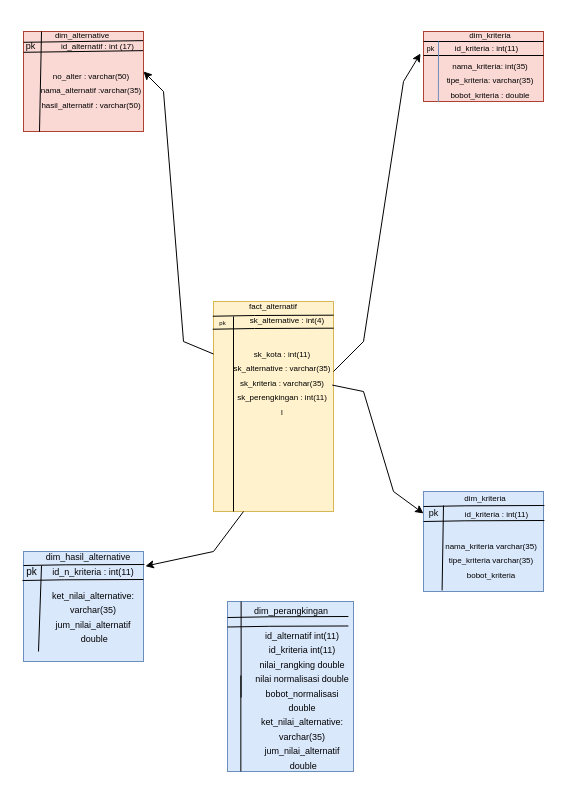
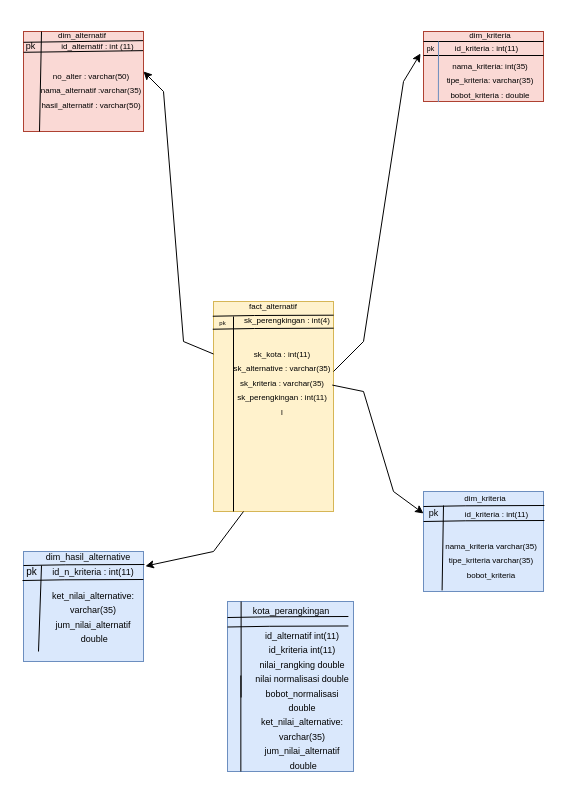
- <mxCell id="10" value="&lt;font style=&quot;font-size: 8px&quot;&gt;dim_alternative&lt;/font&gt;" style="text;whiteSpace=wrap;html=1;align=center;" parent="1" vertex="1"><mxGeometry x="52" y="20" width="60" height="20" as="geometry" /></mxCell>
+ <mxCell id="10" value="&lt;font style=&quot;font-size: 8px&quot;&gt;dim_alternatif&lt;/font&gt;" style="text;whiteSpace=wrap;html=1;align=center;" parent="1" vertex="1"><mxGeometry x="52" y="20" width="60" height="20" as="geometry" /></mxCell>
- <mxCell id="12" value="&lt;font style=&quot;font-size: 8px&quot;&gt;id_alternatif : int (17)&lt;/font&gt;" style="text;whiteSpace=wrap;html=1;align=center;" parent="1" vertex="1"><mxGeometry x="52" y="31" width="91" height="19" as="geometry" /></mxCell>
+ <mxCell id="12" value="&lt;font style=&quot;font-size: 8px&quot;&gt;id_alternatif : int (11)&lt;/font&gt;" style="text;whiteSpace=wrap;html=1;align=center;" parent="1" vertex="1"><mxGeometry x="52" y="31" width="91" height="19" as="geometry" /></mxCell>
- <mxCell id="33" value="&lt;font style=&quot;font-size: 8px&quot;&gt;sk_alternative : int(4)&lt;/font&gt;" style="text;whiteSpace=wrap;html=1;align=center;" parent="1" vertex="1"><mxGeometry x="241" y="305" width="92" height="20" as="geometry" /></mxCell>
+ <mxCell id="33" value="&lt;font style=&quot;font-size: 8px&quot;&gt;sk_perengkingan : int(4)&lt;/font&gt;" style="text;whiteSpace=wrap;html=1;align=center;" parent="1" vertex="1"><mxGeometry x="241" y="305" width="92" height="20" as="geometry" /></mxCell>
- <mxCell id="47" value="&lt;font style=&quot;font-size: 9px&quot;&gt;dim_perangkingan&lt;/font&gt;" style="text;whiteSpace=wrap;html=1;align=center;" vertex="1" parent="1"><mxGeometry x="241" y="596" width="100" height="20" as="geometry" /></mxCell>
+ <mxCell id="47" value="&lt;font style=&quot;font-size: 9px&quot;&gt;kota_perangkingan&lt;/font&gt;" style="text;whiteSpace=wrap;html=1;align=center;" vertex="1" parent="1"><mxGeometry x="241" y="596" width="100" height="20" as="geometry" /></mxCell>
